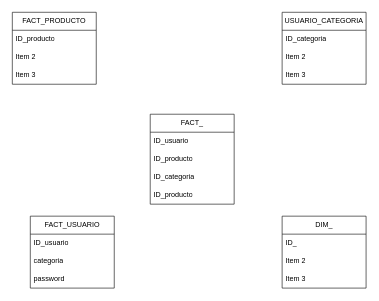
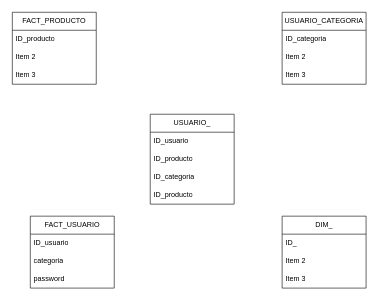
- <mxCell id="2" value="FACT_" style="swimlane;fontStyle=0;childLayout=stackLayout;horizontal=1;startSize=30;horizontalStack=0;resizeParent=1;resizeParentMax=0;resizeLast=0;collapsible=1;marginBottom=0;whiteSpace=wrap;html=1;" vertex="1" parent="1"><mxGeometry x="250" y="190" width="140" height="150" as="geometry" /></mxCell>
+ <mxCell id="2" value="USUARIO_" style="swimlane;fontStyle=0;childLayout=stackLayout;horizontal=1;startSize=30;horizontalStack=0;resizeParent=1;resizeParentMax=0;resizeLast=0;collapsible=1;marginBottom=0;whiteSpace=wrap;html=1;" vertex="1" parent="1"><mxGeometry x="250" y="190" width="140" height="150" as="geometry" /></mxCell>
